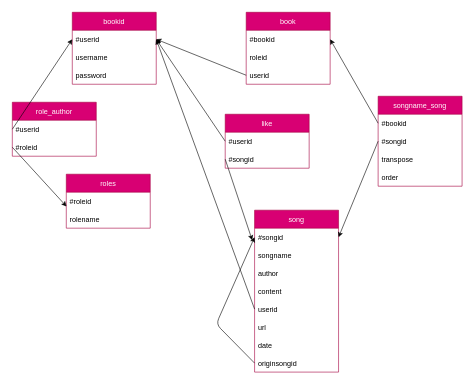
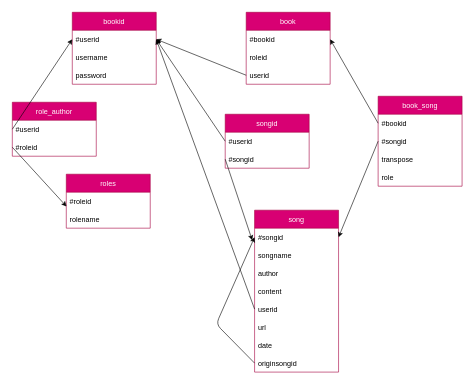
- <mxCell id="20" value="songname_song" style="swimlane;fontStyle=0;childLayout=stackLayout;horizontal=1;startSize=30;horizontalStack=0;resizeParent=1;resizeParentMax=0;resizeLast=0;collapsible=1;marginBottom=0;fillColor=#d80073;fontColor=#ffffff;strokeColor=#A50040;" parent="1" vertex="1"><mxGeometry x="630" y="160" width="140" height="150" as="geometry" /></mxCell>
+ <mxCell id="20" value="book_song" style="swimlane;fontStyle=0;childLayout=stackLayout;horizontal=1;startSize=30;horizontalStack=0;resizeParent=1;resizeParentMax=0;resizeLast=0;collapsible=1;marginBottom=0;fillColor=#d80073;fontColor=#ffffff;strokeColor=#A50040;" parent="1" vertex="1"><mxGeometry x="630" y="160" width="140" height="150" as="geometry" /></mxCell>
- <mxCell id="29" value="like" style="swimlane;fontStyle=0;childLayout=stackLayout;horizontal=1;startSize=30;horizontalStack=0;resizeParent=1;resizeParentMax=0;resizeLast=0;collapsible=1;marginBottom=0;fillColor=#d80073;fontColor=#ffffff;strokeColor=#A50040;" parent="1" vertex="1"><mxGeometry x="375" y="190" width="140" height="90" as="geometry" /></mxCell>
+ <mxCell id="29" value="songid" style="swimlane;fontStyle=0;childLayout=stackLayout;horizontal=1;startSize=30;horizontalStack=0;resizeParent=1;resizeParentMax=0;resizeLast=0;collapsible=1;marginBottom=0;fillColor=#d80073;fontColor=#ffffff;strokeColor=#A50040;" parent="1" vertex="1"><mxGeometry x="375" y="190" width="140" height="90" as="geometry" /></mxCell>
- <mxCell id="24" value="order" style="text;strokeColor=none;fillColor=none;align=left;verticalAlign=middle;spacingLeft=4;spacingRight=4;overflow=hidden;points=[[0,0.5],[1,0.5]];portConstraint=eastwest;rotatable=0;" parent="20" vertex="1"><mxGeometry y="120" width="140" height="30" as="geometry" /></mxCell>
+ <mxCell id="24" value="role" style="text;strokeColor=none;fillColor=none;align=left;verticalAlign=middle;spacingLeft=4;spacingRight=4;overflow=hidden;points=[[0,0.5],[1,0.5]];portConstraint=eastwest;rotatable=0;" parent="20" vertex="1"><mxGeometry y="120" width="140" height="30" as="geometry" /></mxCell>
